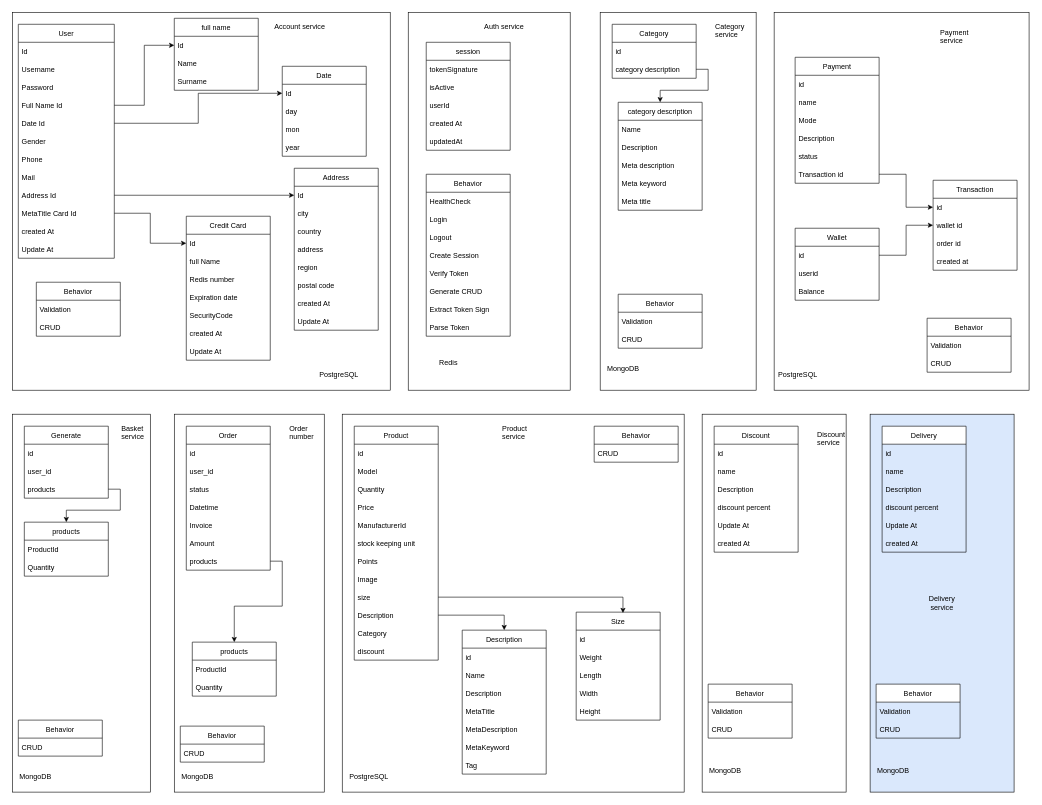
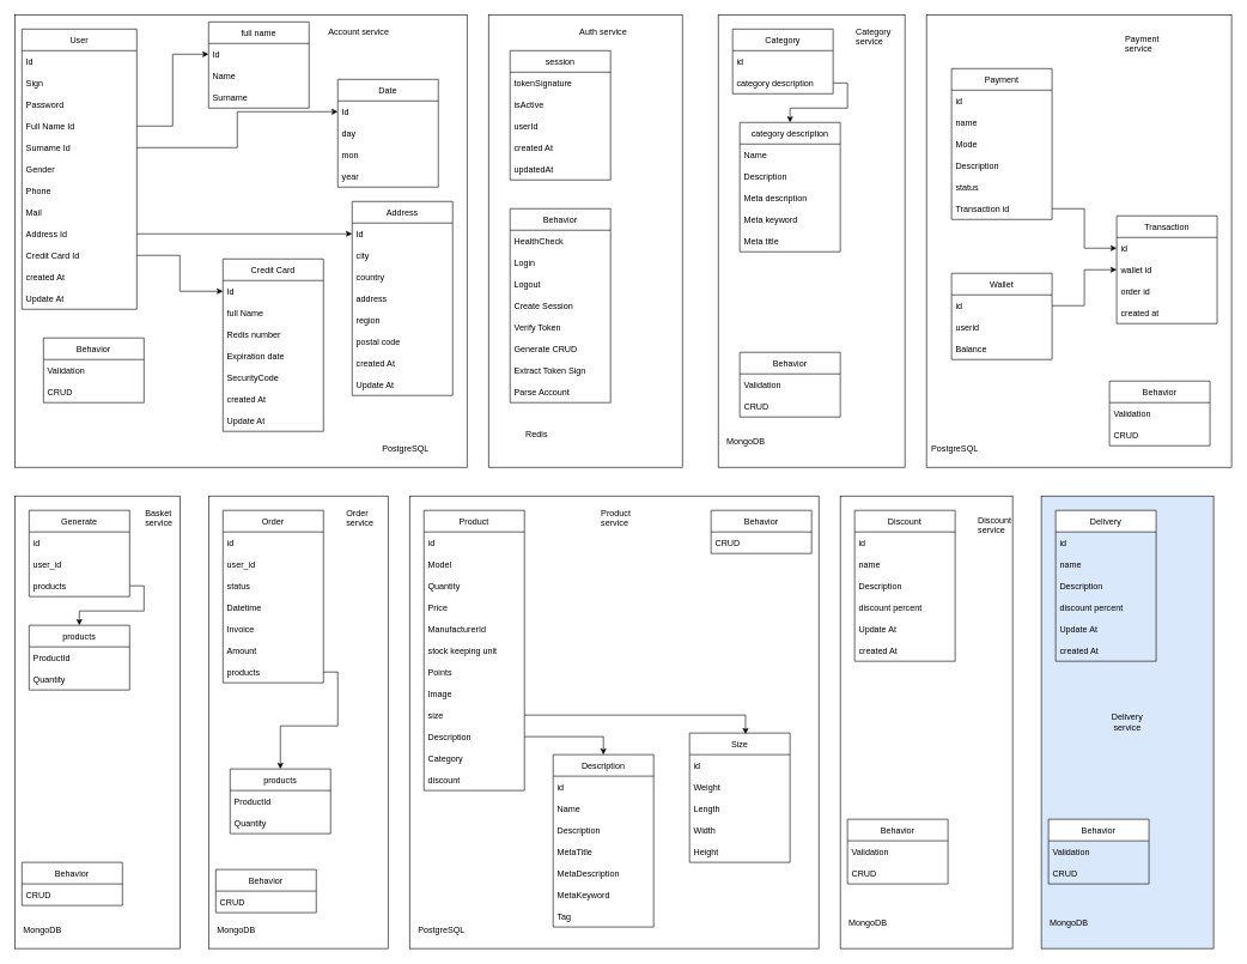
- <mxCell id="6" value="Username" style="text;strokeColor=none;fillColor=none;align=left;verticalAlign=middle;spacingLeft=4;spacingRight=4;overflow=hidden;points=[[0,0.5],[1,0.5]];portConstraint=eastwest;rotatable=0;" vertex="1" parent="4"><mxGeometry y="60" width="160" height="30" as="geometry" /></mxCell>
+ <mxCell id="6" value="Sign" style="text;strokeColor=none;fillColor=none;align=left;verticalAlign=middle;spacingLeft=4;spacingRight=4;overflow=hidden;points=[[0,0.5],[1,0.5]];portConstraint=eastwest;rotatable=0;" vertex="1" parent="4"><mxGeometry y="60" width="160" height="30" as="geometry" /></mxCell>
- <mxCell id="9" value="Date Id" style="text;strokeColor=none;fillColor=none;align=left;verticalAlign=middle;spacingLeft=4;spacingRight=4;overflow=hidden;points=[[0,0.5],[1,0.5]];portConstraint=eastwest;rotatable=0;" vertex="1" parent="4"><mxGeometry y="150" width="160" height="30" as="geometry" /></mxCell>
+ <mxCell id="9" value="Surname Id" style="text;strokeColor=none;fillColor=none;align=left;verticalAlign=middle;spacingLeft=4;spacingRight=4;overflow=hidden;points=[[0,0.5],[1,0.5]];portConstraint=eastwest;rotatable=0;" vertex="1" parent="4"><mxGeometry y="150" width="160" height="30" as="geometry" /></mxCell>
- <mxCell id="14" value="MetaTitle Card Id" style="text;strokeColor=none;fillColor=none;align=left;verticalAlign=middle;spacingLeft=4;spacingRight=4;overflow=hidden;points=[[0,0.5],[1,0.5]];portConstraint=eastwest;rotatable=0;" vertex="1" parent="4"><mxGeometry y="300" width="160" height="30" as="geometry" /></mxCell>
+ <mxCell id="14" value="Credit Card Id" style="text;strokeColor=none;fillColor=none;align=left;verticalAlign=middle;spacingLeft=4;spacingRight=4;overflow=hidden;points=[[0,0.5],[1,0.5]];portConstraint=eastwest;rotatable=0;" vertex="1" parent="4"><mxGeometry y="300" width="160" height="30" as="geometry" /></mxCell>
- <mxCell id="64" value="Parse Token" style="text;strokeColor=none;fillColor=none;align=left;verticalAlign=middle;spacingLeft=4;spacingRight=4;overflow=hidden;points=[[0,0.5],[1,0.5]];portConstraint=eastwest;rotatable=0;" vertex="1" parent="56"><mxGeometry y="240" width="140" height="30" as="geometry" /></mxCell>
+ <mxCell id="64" value="Parse Account" style="text;strokeColor=none;fillColor=none;align=left;verticalAlign=middle;spacingLeft=4;spacingRight=4;overflow=hidden;points=[[0,0.5],[1,0.5]];portConstraint=eastwest;rotatable=0;" vertex="1" parent="56"><mxGeometry y="240" width="140" height="30" as="geometry" /></mxCell>
- <mxCell id="100" value="&lt;div&gt;Order&lt;/div&gt;&lt;div&gt;number&lt;/div&gt;" style="text;whiteSpace=wrap;html=1;" vertex="1" parent="1"><mxGeometry x="480" y="700" width="80" height="30" as="geometry" /></mxCell>
+ <mxCell id="100" value="&lt;div&gt;Order&lt;/div&gt;&lt;div&gt;service&lt;/div&gt;" style="text;whiteSpace=wrap;html=1;" vertex="1" parent="1"><mxGeometry x="480" y="700" width="80" height="30" as="geometry" /></mxCell>
